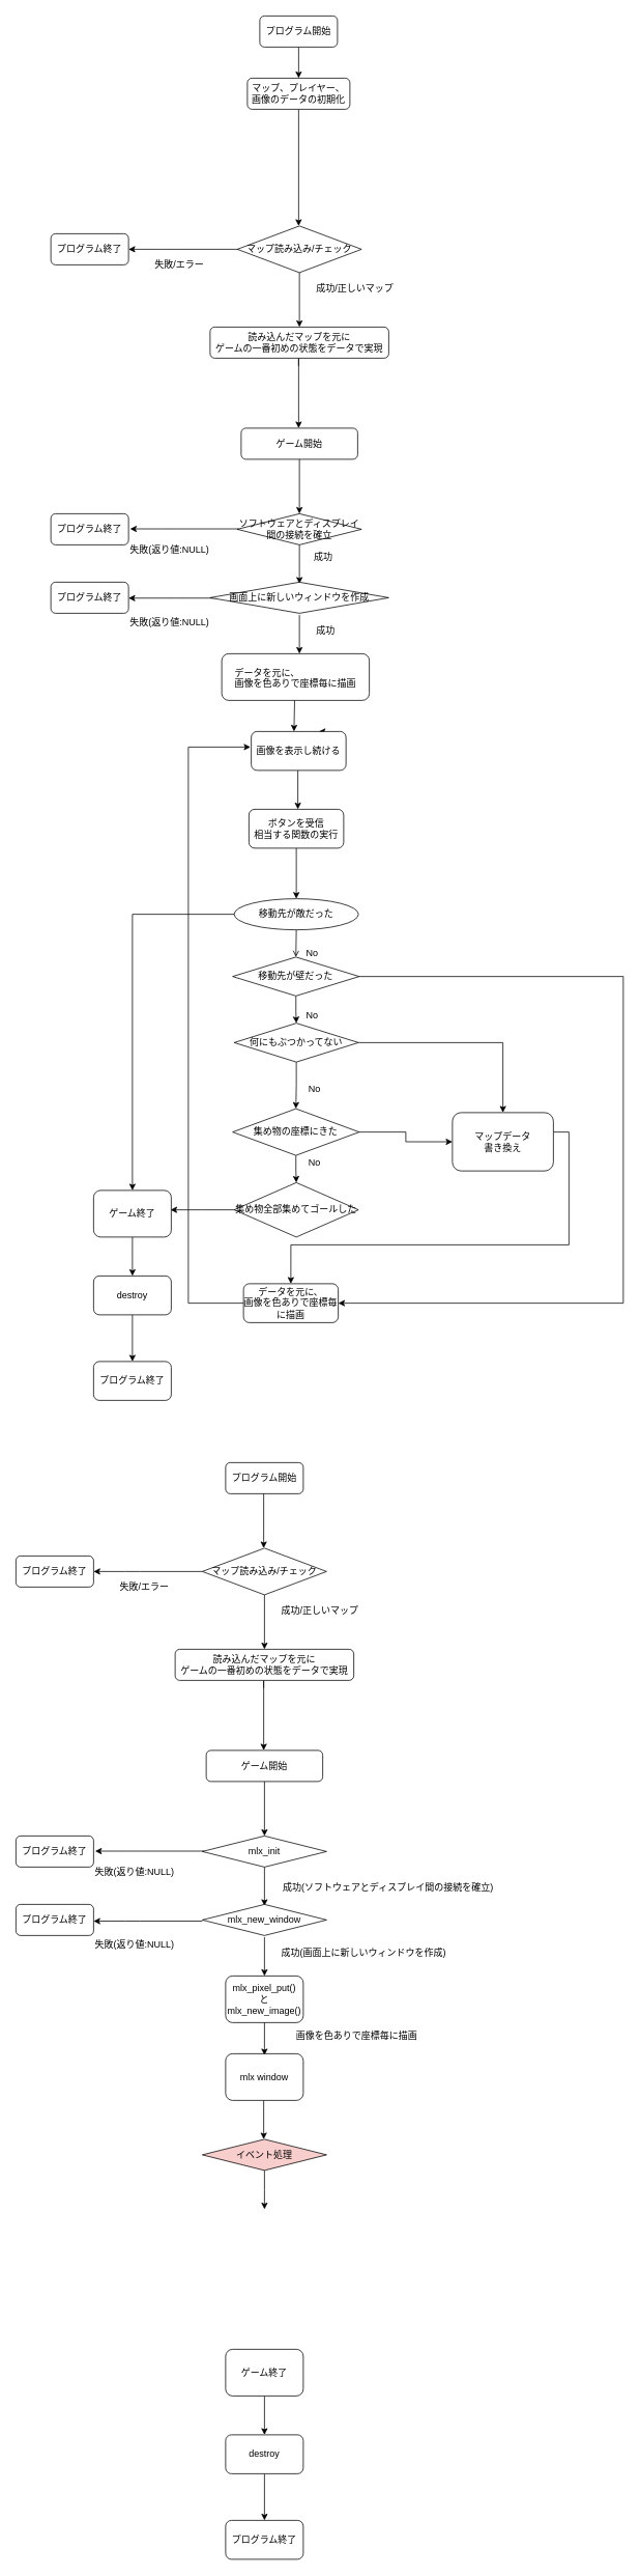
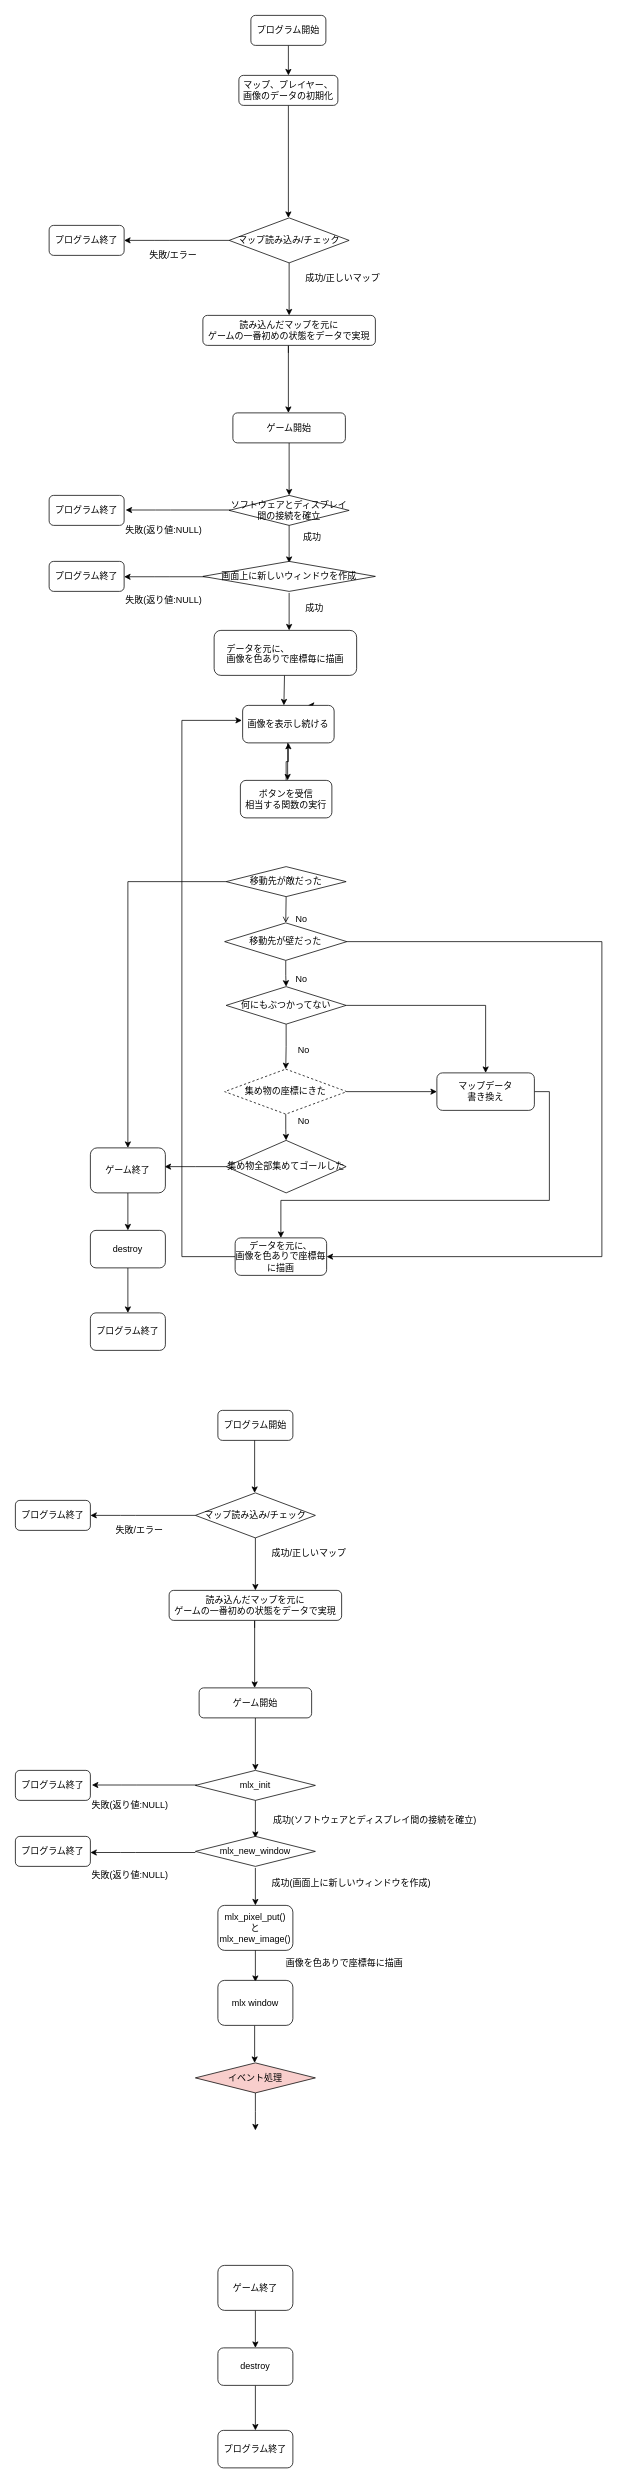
- <mxCell id="70" style="edgeStyle=orthogonalEdgeStyle;rounded=0;orthogonalLoop=1;jettySize=auto;html=1;entryX=0.5;entryY=0;entryDx=0;entryDy=0;" parent="1" source="71" target="76" edge="1"><mxGeometry relative="1" as="geometry"><mxPoint x="381" y="1150" as="targetPoint" /></mxGeometry></mxCell>
+ <mxCell id="70" style="edgeStyle=orthogonalEdgeStyle;rounded=0;orthogonalLoop=1;jettySize=auto;html=1;" parent="1" source="71" target="66" edge="1"><mxGeometry relative="1" as="geometry"><mxPoint x="381" y="1150" as="targetPoint" /></mxGeometry></mxCell>
- <mxCell id="76" value="移動先が敵だった" style="ellipse;whiteSpace=wrap;html=1;" parent="1" vertex="1"><mxGeometry x="301" y="1155" width="160" height="40" as="geometry" /></mxCell>
+ <mxCell id="76" value="移動先が敵だった" style="rhombus;whiteSpace=wrap;html=1;" parent="1" vertex="1"><mxGeometry x="301" y="1155" width="160" height="40" as="geometry" /></mxCell>
- <mxCell id="74" value="集め物の座標にきた" style="rhombus;whiteSpace=wrap;html=1;" parent="1" vertex="1"><mxGeometry x="299" y="1425" width="163" height="60" as="geometry" /></mxCell>
+ <mxCell id="74" value="集め物の座標にきた" style="rhombus;whiteSpace=wrap;html=1;dashed=1;" parent="1" vertex="1"><mxGeometry x="299" y="1425" width="163" height="60" as="geometry" /></mxCell>
- <mxCell id="93" value="マップデータ&lt;br&gt;書き換え" style="rounded=1;whiteSpace=wrap;html=1;" parent="1" vertex="1"><mxGeometry x="582" y="1430" width="130" height="75" as="geometry" /></mxCell>
+ <mxCell id="93" value="マップデータ&lt;br&gt;書き換え" style="rounded=1;whiteSpace=wrap;html=1;" parent="1" vertex="1"><mxGeometry x="582" y="1430" width="130" height="50" as="geometry" /></mxCell>
